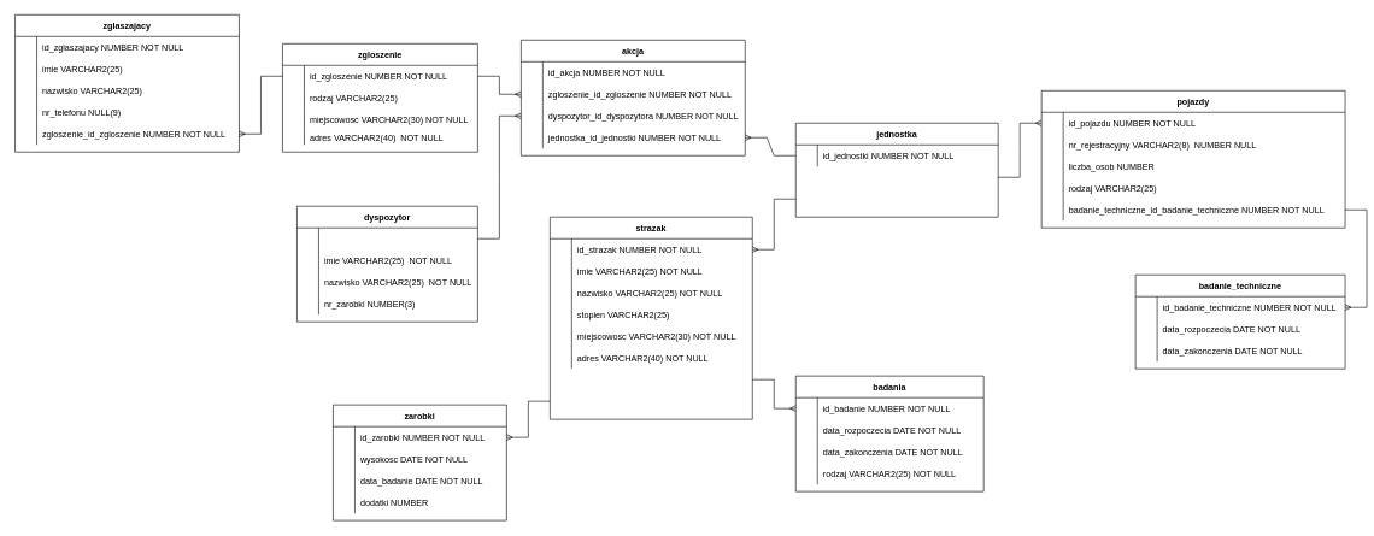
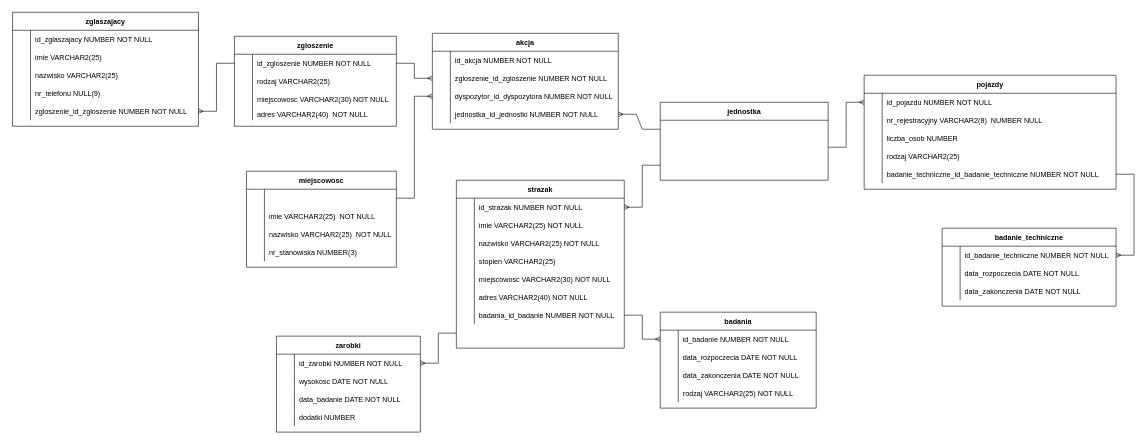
- <mxCell id="53" value="id_jednostki       NUMBER NOT NULL" style="shape=partialRectangle;overflow=hidden;connectable=0;fillColor=none;top=0;left=0;bottom=0;right=0;align=left;spacingLeft=6;" vertex="1" parent="51"><mxGeometry x="30" width="250" height="30" as="geometry"><mxRectangle width="250" height="30" as="alternateBounds" /></mxGeometry></mxCell>
- <mxCell id="38" value="dyspozytor" style="shape=table;startSize=30;container=1;collapsible=1;childLayout=tableLayout;fixedRows=1;rowLines=0;fontStyle=1;align=center;resizeLast=1;" vertex="1" parent="1"><mxGeometry x="410" y="285" width="250" height="160" as="geometry" /></mxCell>
+ <mxCell id="38" value="miejscowosc" style="shape=table;startSize=30;container=1;collapsible=1;childLayout=tableLayout;fixedRows=1;rowLines=0;fontStyle=1;align=center;resizeLast=1;" vertex="1" parent="1"><mxGeometry x="410" y="285" width="250" height="160" as="geometry" /></mxCell>
- <mxCell id="49" value="nr_zarobki  NUMBER(3)" style="shape=partialRectangle;overflow=hidden;connectable=0;fillColor=none;top=0;left=0;bottom=0;right=0;align=left;spacingLeft=6;" vertex="1" parent="47"><mxGeometry x="30" width="220" height="30" as="geometry"><mxRectangle width="220" height="30" as="alternateBounds" /></mxGeometry></mxCell>
+ <mxCell id="49" value="nr_stanowiska  NUMBER(3)" style="shape=partialRectangle;overflow=hidden;connectable=0;fillColor=none;top=0;left=0;bottom=0;right=0;align=left;spacingLeft=6;" vertex="1" parent="47"><mxGeometry x="30" width="220" height="30" as="geometry"><mxRectangle width="220" height="30" as="alternateBounds" /></mxGeometry></mxCell>
+ <mxCell id="95" value="badania_id_badanie NUMBER NOT NULL" style="shape=partialRectangle;overflow=hidden;connectable=0;fillColor=none;top=0;left=0;bottom=0;right=0;align=left;spacingLeft=6;" vertex="1" parent="93"><mxGeometry x="30" width="250" height="30" as="geometry"><mxRectangle width="250" height="30" as="alternateBounds" /></mxGeometry></mxCell>
